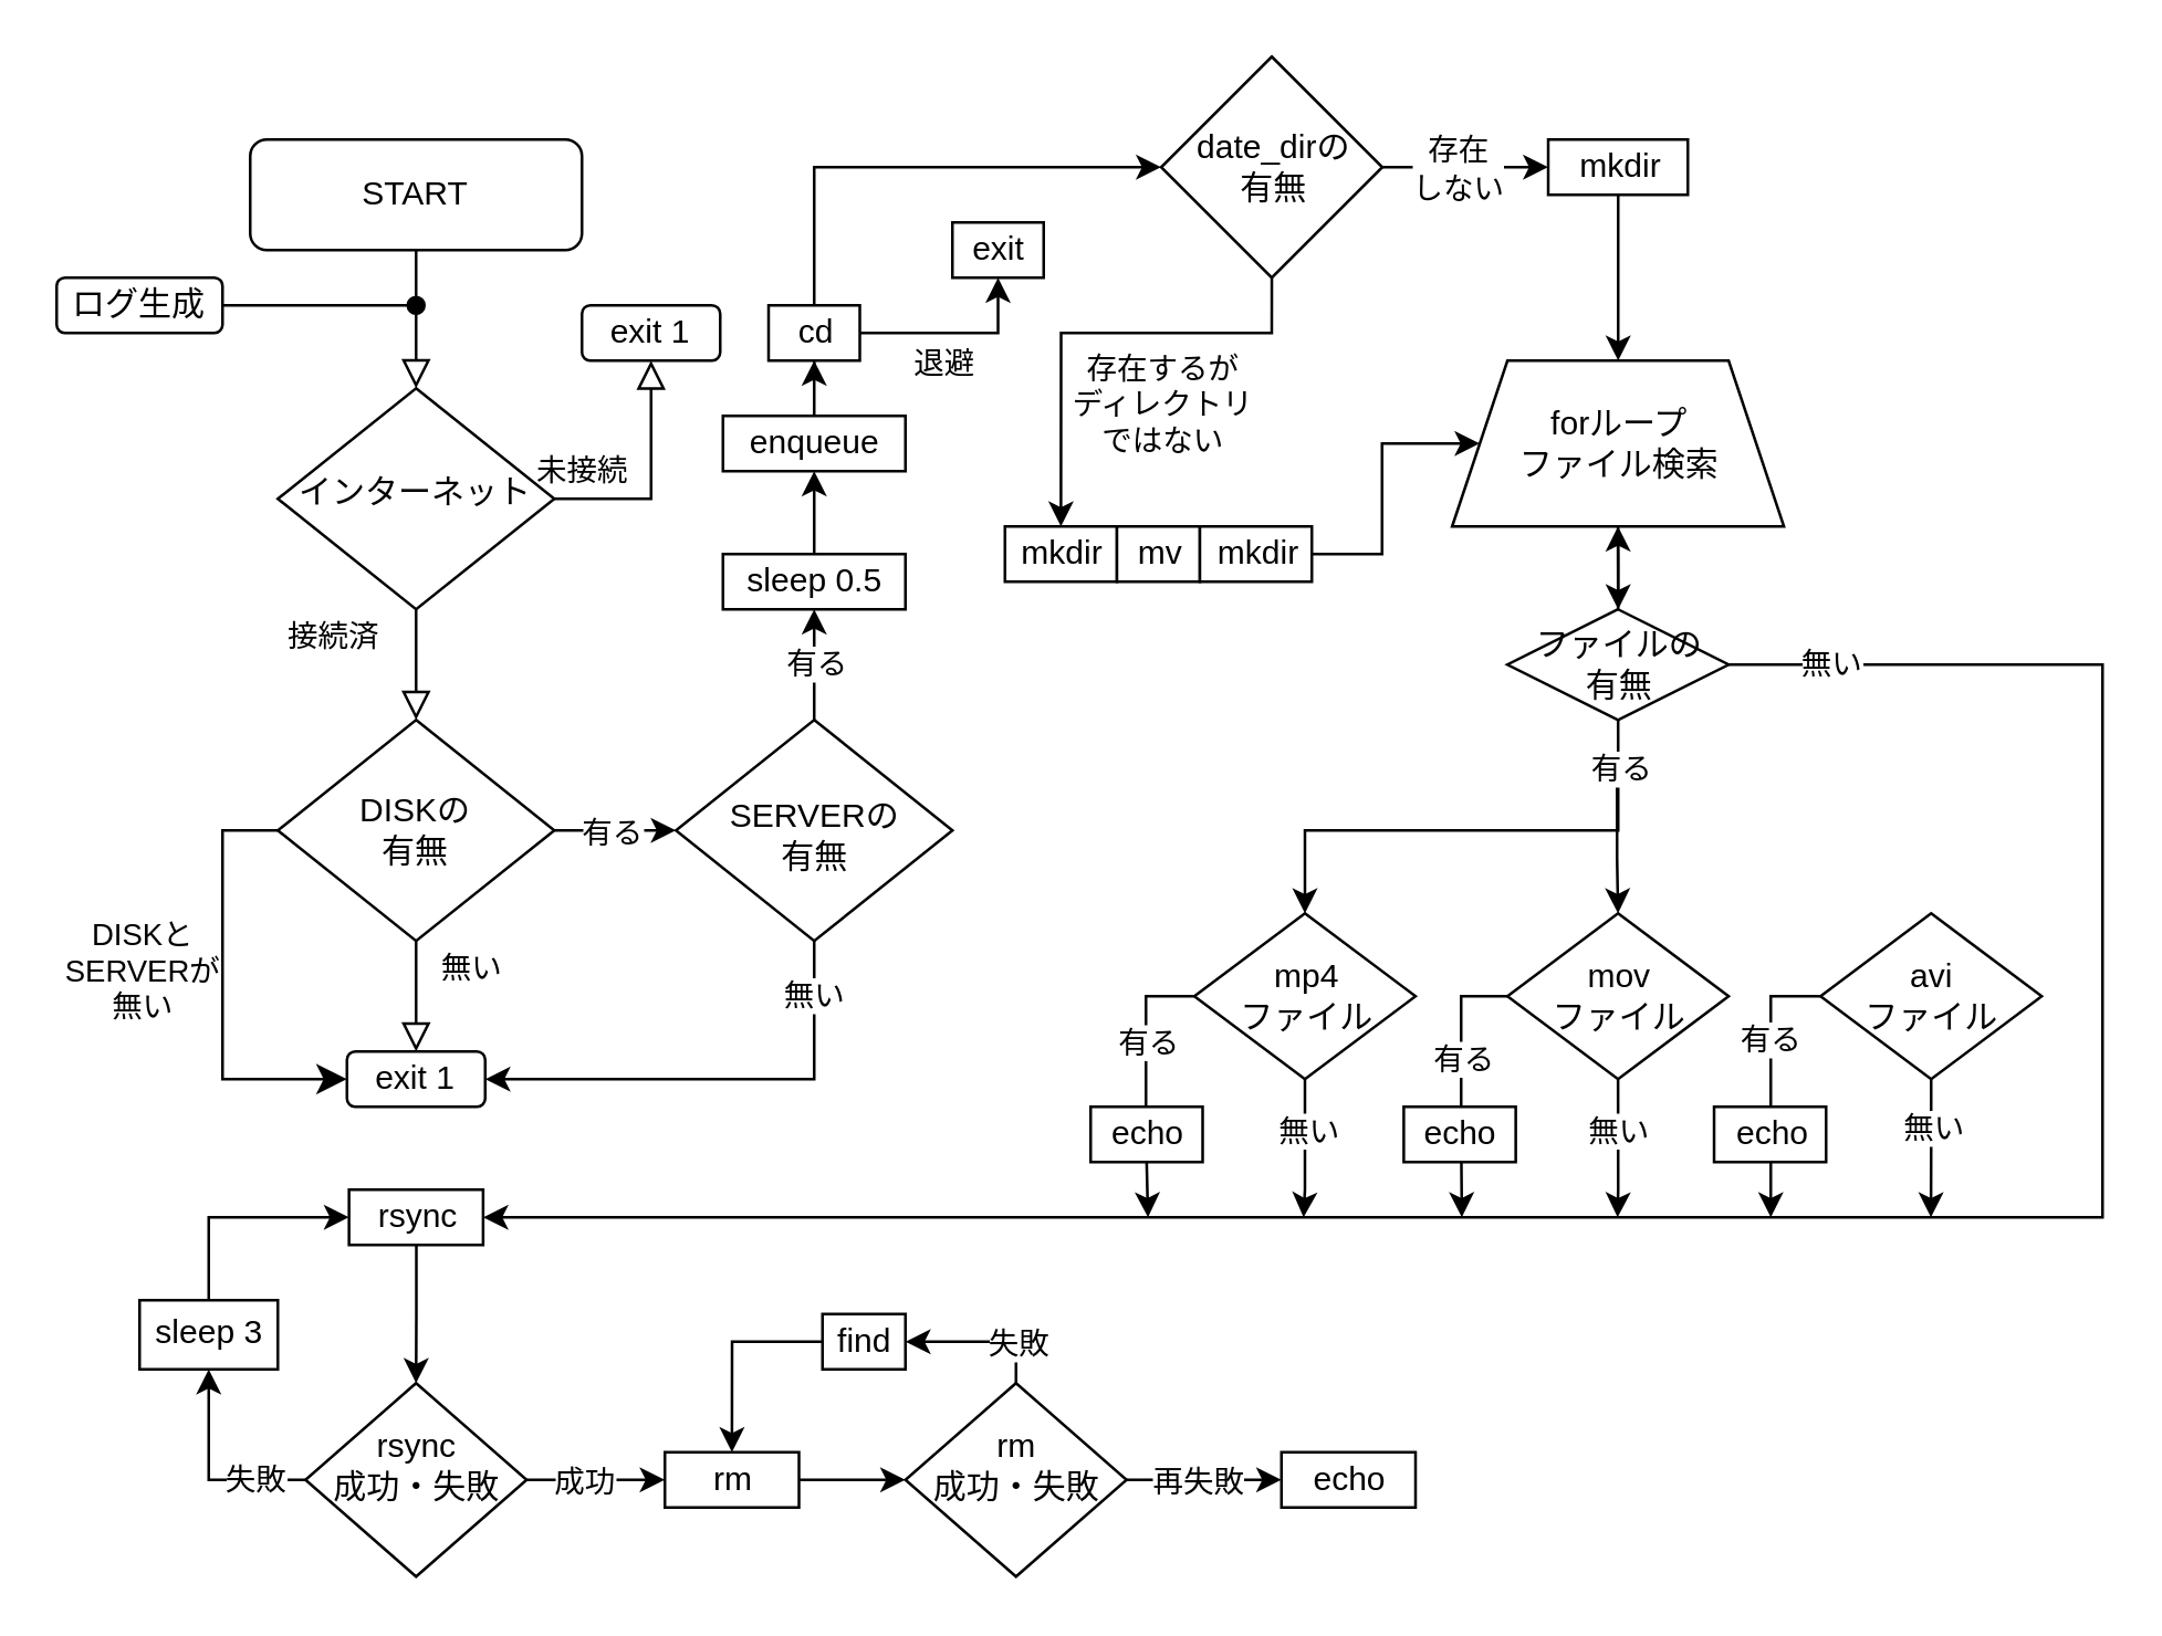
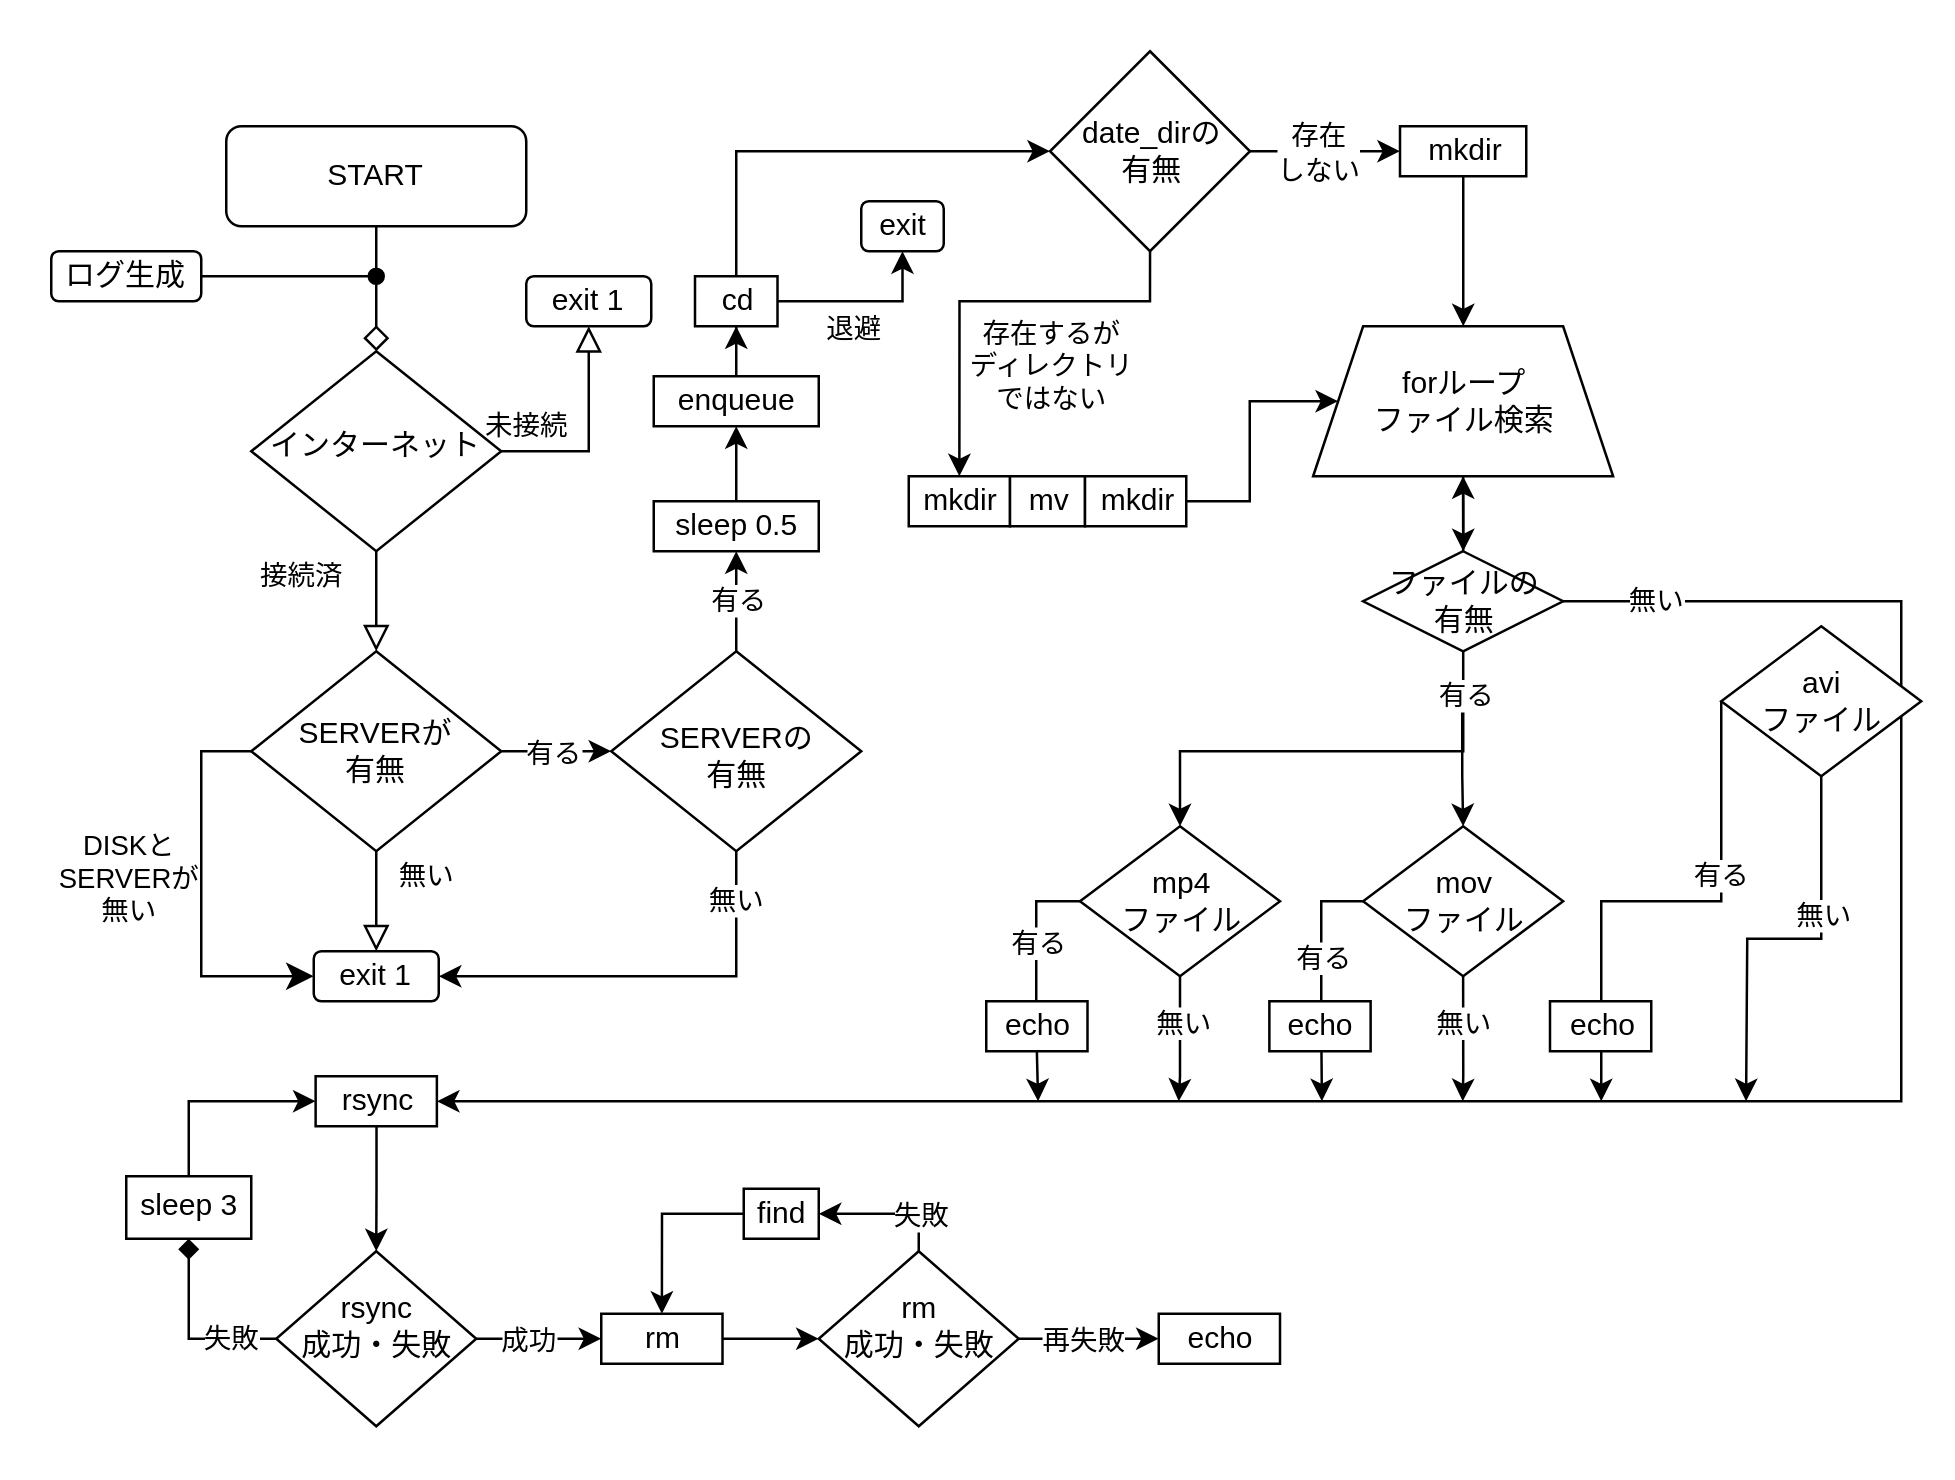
- <mxCell id="28" value="exit" style="whiteSpace=wrap;html=1;shadow=0;strokeWidth=1;spacing=6;spacingTop=-1;spacingLeft=1;verticalAlign=middle;" vertex="1" parent="1"><mxGeometry x="344" y="80" width="33" height="20" as="geometry" /></mxCell>
+ <mxCell id="28" value="exit" style="whiteSpace=wrap;html=1;shadow=0;strokeWidth=1;spacing=6;spacingTop=-1;spacingLeft=1;verticalAlign=middle;rounded=1;" vertex="1" parent="1"><mxGeometry x="344" y="80" width="33" height="20" as="geometry" /></mxCell>
- <mxCell id="2" value="" style="rounded=0;html=1;jettySize=auto;orthogonalLoop=1;fontSize=11;endArrow=block;endFill=0;endSize=8;strokeWidth=1;shadow=0;labelBackgroundColor=none;edgeStyle=orthogonalEdgeStyle;" parent="1" source="3" target="6" edge="1"><mxGeometry relative="1" as="geometry" /></mxCell>
+ <mxCell id="2" value="" style="rounded=0;html=1;jettySize=auto;orthogonalLoop=1;fontSize=11;endArrow=diamond;endFill=0;endSize=8;strokeWidth=1;shadow=0;labelBackgroundColor=none;edgeStyle=orthogonalEdgeStyle;" parent="1" source="3" target="6" edge="1"><mxGeometry relative="1" as="geometry" /></mxCell>
- <mxCell id="11" value="DISKの&lt;div&gt;有無&lt;/div&gt;" style="rhombus;whiteSpace=wrap;html=1;shadow=0;fontFamily=Helvetica;fontSize=12;align=center;strokeWidth=1;spacing=6;spacingTop=0;" parent="1" vertex="1"><mxGeometry x="100" y="260" width="100" height="80" as="geometry" /></mxCell>
+ <mxCell id="11" value="SERVERが&lt;div&gt;有無&lt;/div&gt;" style="rhombus;whiteSpace=wrap;html=1;shadow=0;fontFamily=Helvetica;fontSize=12;align=center;strokeWidth=1;spacing=6;spacingTop=0;" parent="1" vertex="1"><mxGeometry x="100" y="260" width="100" height="80" as="geometry" /></mxCell>
- <mxCell id="45" value="avi&lt;div&gt;ファイル&lt;/div&gt;" style="rhombus;whiteSpace=wrap;html=1;shadow=0;strokeWidth=1;spacing=6;spacingTop=-1;spacingLeft=1;" vertex="1" parent="1"><mxGeometry x="658" y="330" width="80" height="60" as="geometry" /></mxCell>
+ <mxCell id="45" value="avi&lt;div&gt;ファイル&lt;/div&gt;" style="rhombus;whiteSpace=wrap;html=1;shadow=0;strokeWidth=1;spacing=6;spacingTop=-1;spacingLeft=1;" vertex="1" parent="1"><mxGeometry x="688" y="250" width="80" height="60" as="geometry" /></mxCell>
- <mxCell id="48" value="" style="edgeStyle=orthogonalEdgeStyle;rounded=0;orthogonalLoop=1;jettySize=auto;html=1;" edge="1" parent="1" source="50" target="51"><mxGeometry relative="1" as="geometry" /></mxCell>
+ <mxCell id="48" value="" style="edgeStyle=orthogonalEdgeStyle;rounded=0;orthogonalLoop=1;jettySize=auto;html=1;endArrow=diamond;" edge="1" parent="1" source="50" target="51"><mxGeometry relative="1" as="geometry" /></mxCell>
